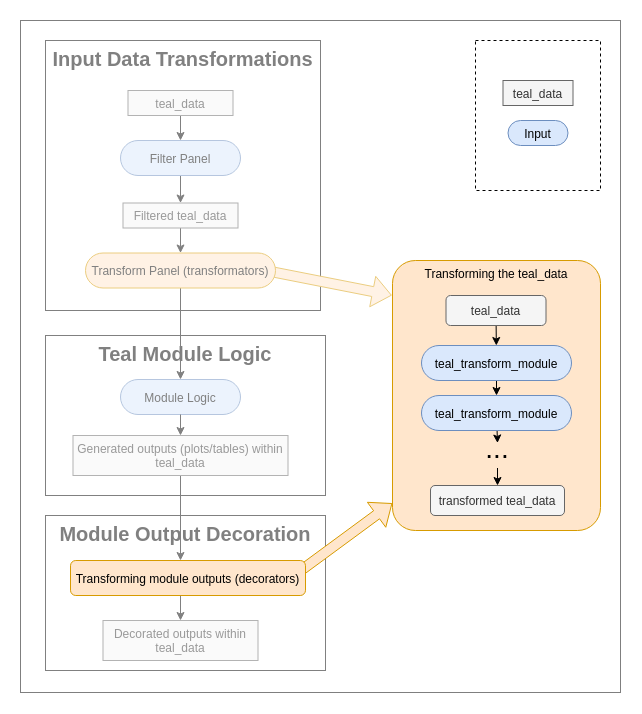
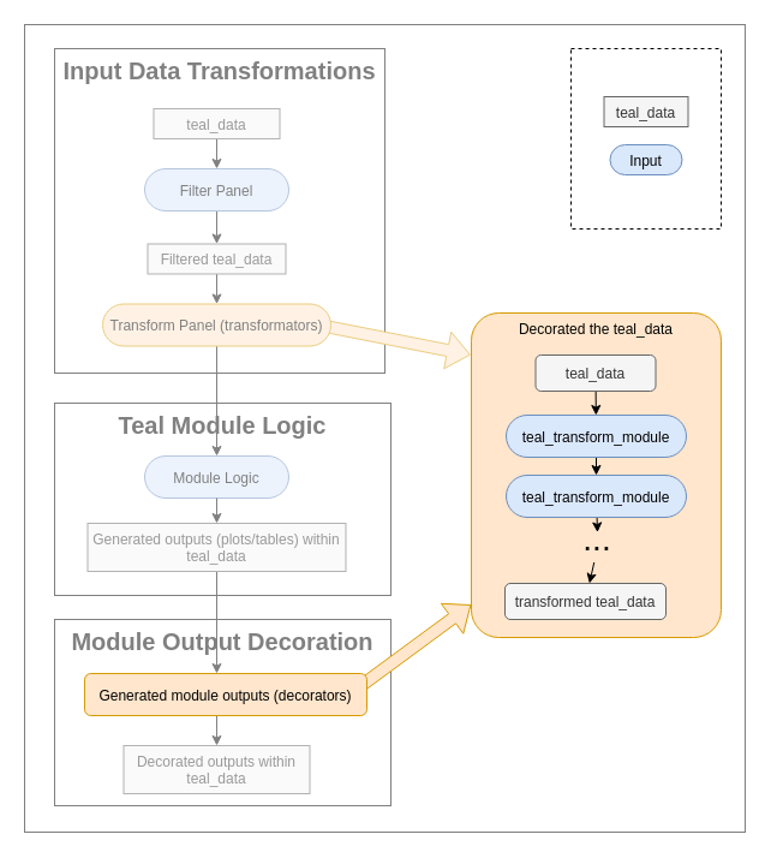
- <mxCell id="23" value="Transforming the teal_data" style="rounded=1;fillColor=#ffe6cc;strokeColor=#d79b00;arcSize=11;verticalAlign=top;" parent="1" vertex="1"><mxGeometry x="392" y="260" width="208" height="270" as="geometry" /></mxCell>
+ <mxCell id="23" value="Decorated the teal_data" style="rounded=1;fillColor=#ffe6cc;strokeColor=#d79b00;arcSize=11;verticalAlign=top;" parent="1" vertex="1"><mxGeometry x="392" y="260" width="208" height="270" as="geometry" /></mxCell>
- <mxCell id="30" value="transformed teal_data" style="rounded=1;fillColor=#f5f5f5;strokeColor=#666666;container=0;fontColor=#333333;" parent="1" vertex="1"><mxGeometry x="430" y="485" width="134" height="30" as="geometry" /></mxCell>
+ <mxCell id="30" value="transformed teal_data" style="rounded=1;fillColor=#f5f5f5;strokeColor=#666666;container=0;fontColor=#333333;" parent="1" vertex="1"><mxGeometry x="420" y="485" width="134" height="30" as="geometry" /></mxCell>
- <mxCell id="22" value="Transforming module outputs (decorators)" style="rounded=1;fillColor=#ffe6cc;strokeColor=#d79b00;" parent="1" vertex="1"><mxGeometry x="70" y="560" width="235" height="35" as="geometry" /></mxCell>
+ <mxCell id="22" value="Generated module outputs (decorators)" style="rounded=1;fillColor=#ffe6cc;strokeColor=#d79b00;" parent="1" vertex="1"><mxGeometry x="70" y="560" width="235" height="35" as="geometry" /></mxCell>
